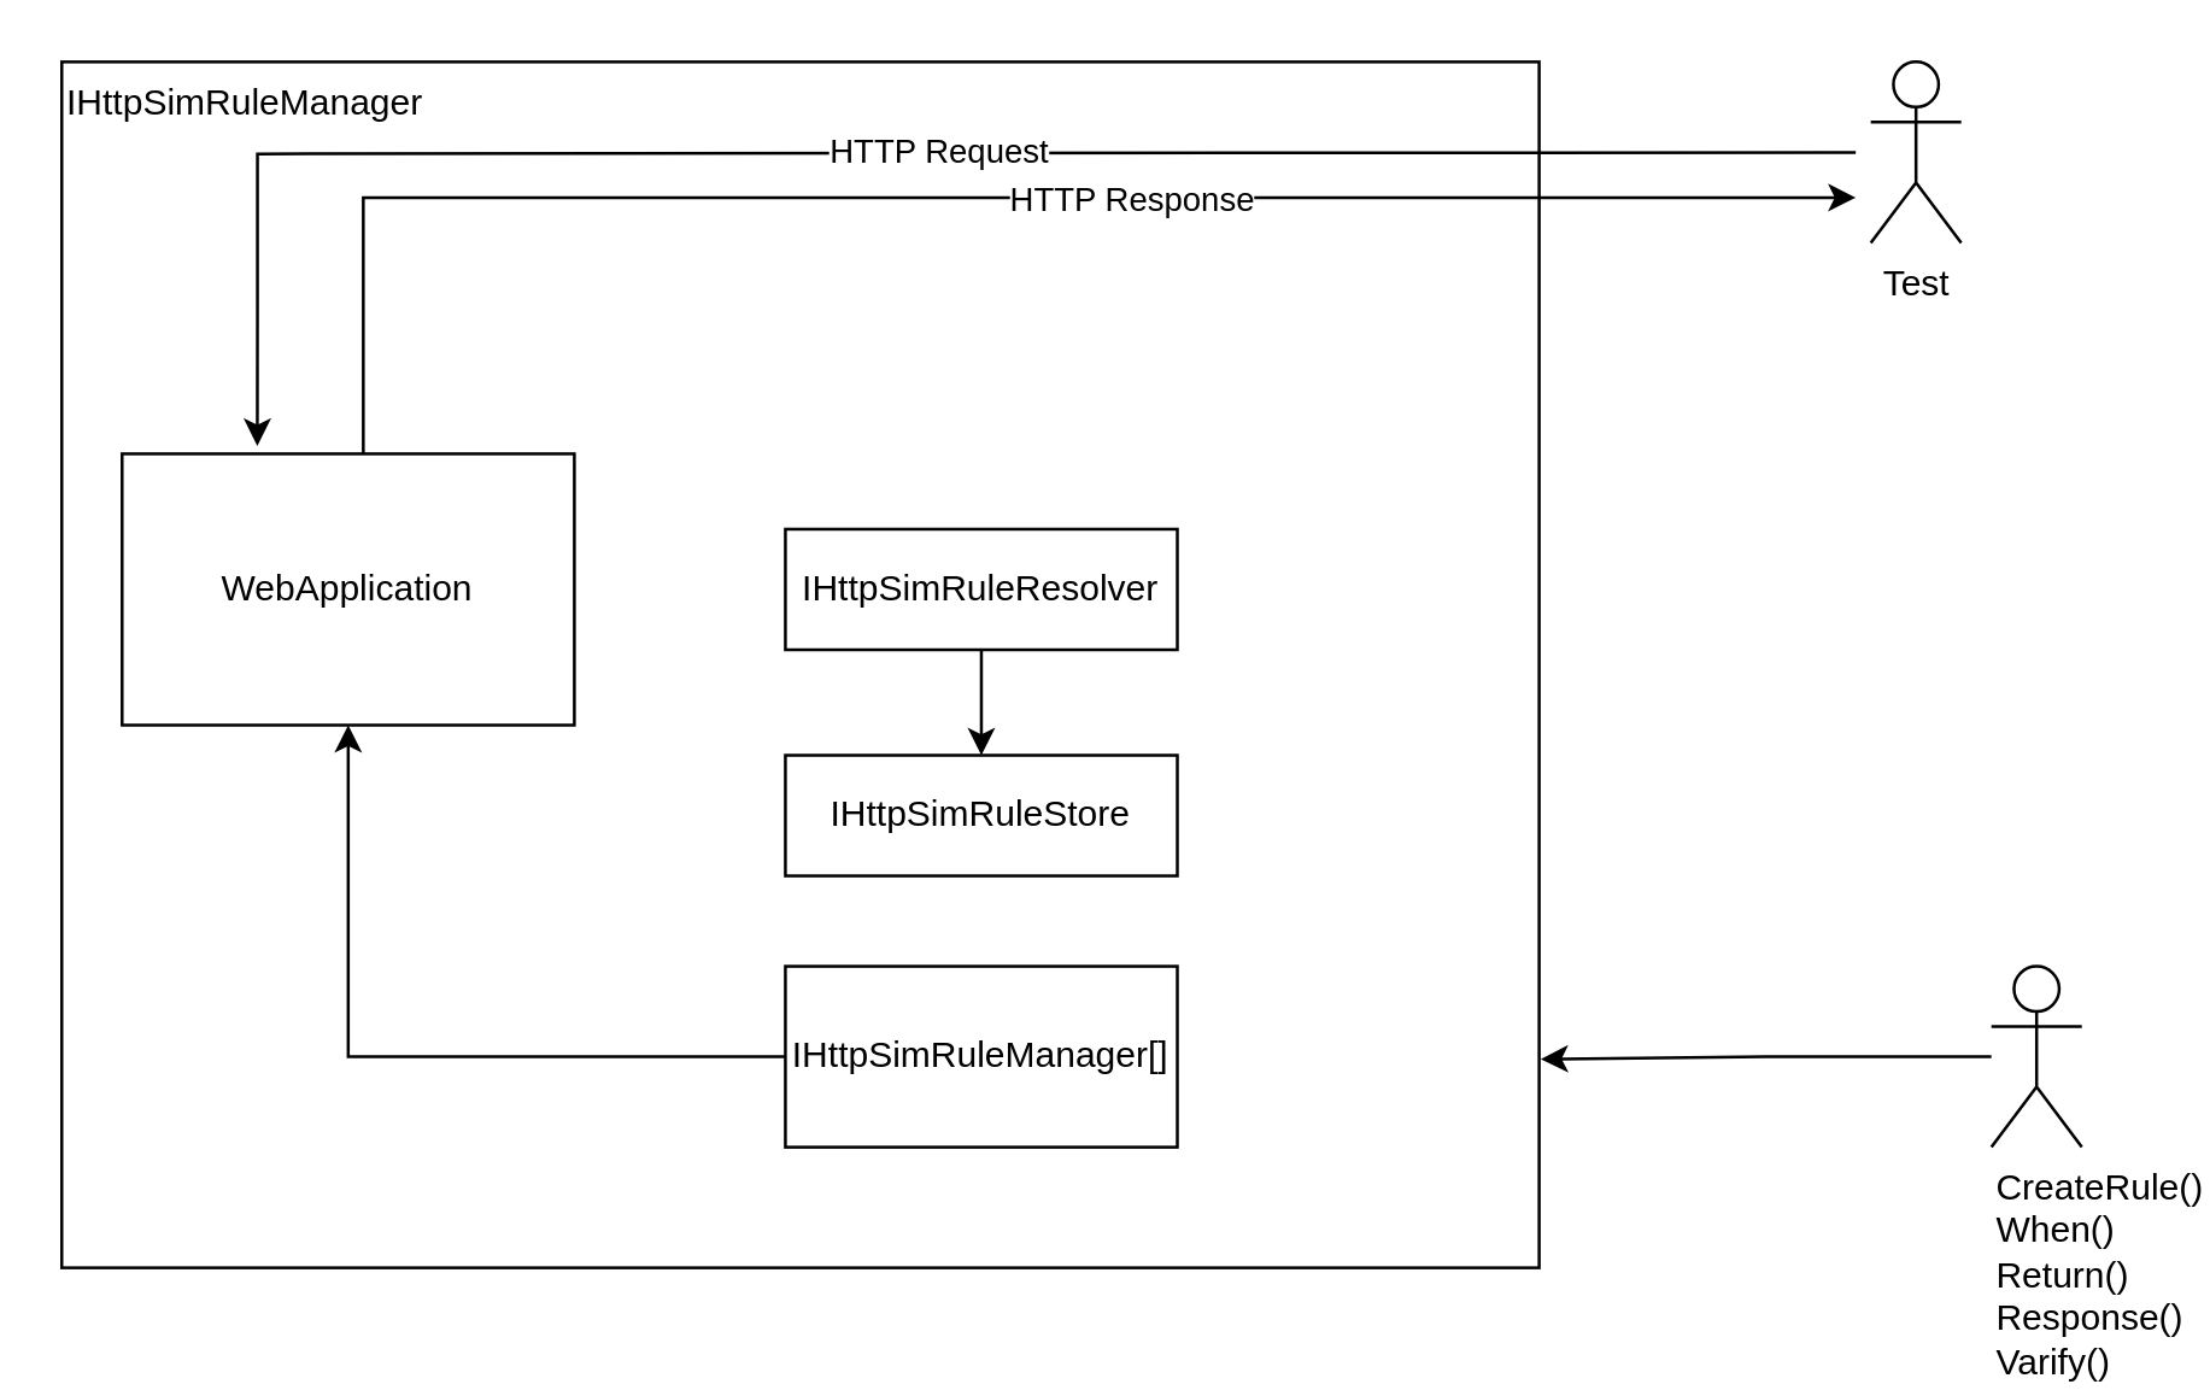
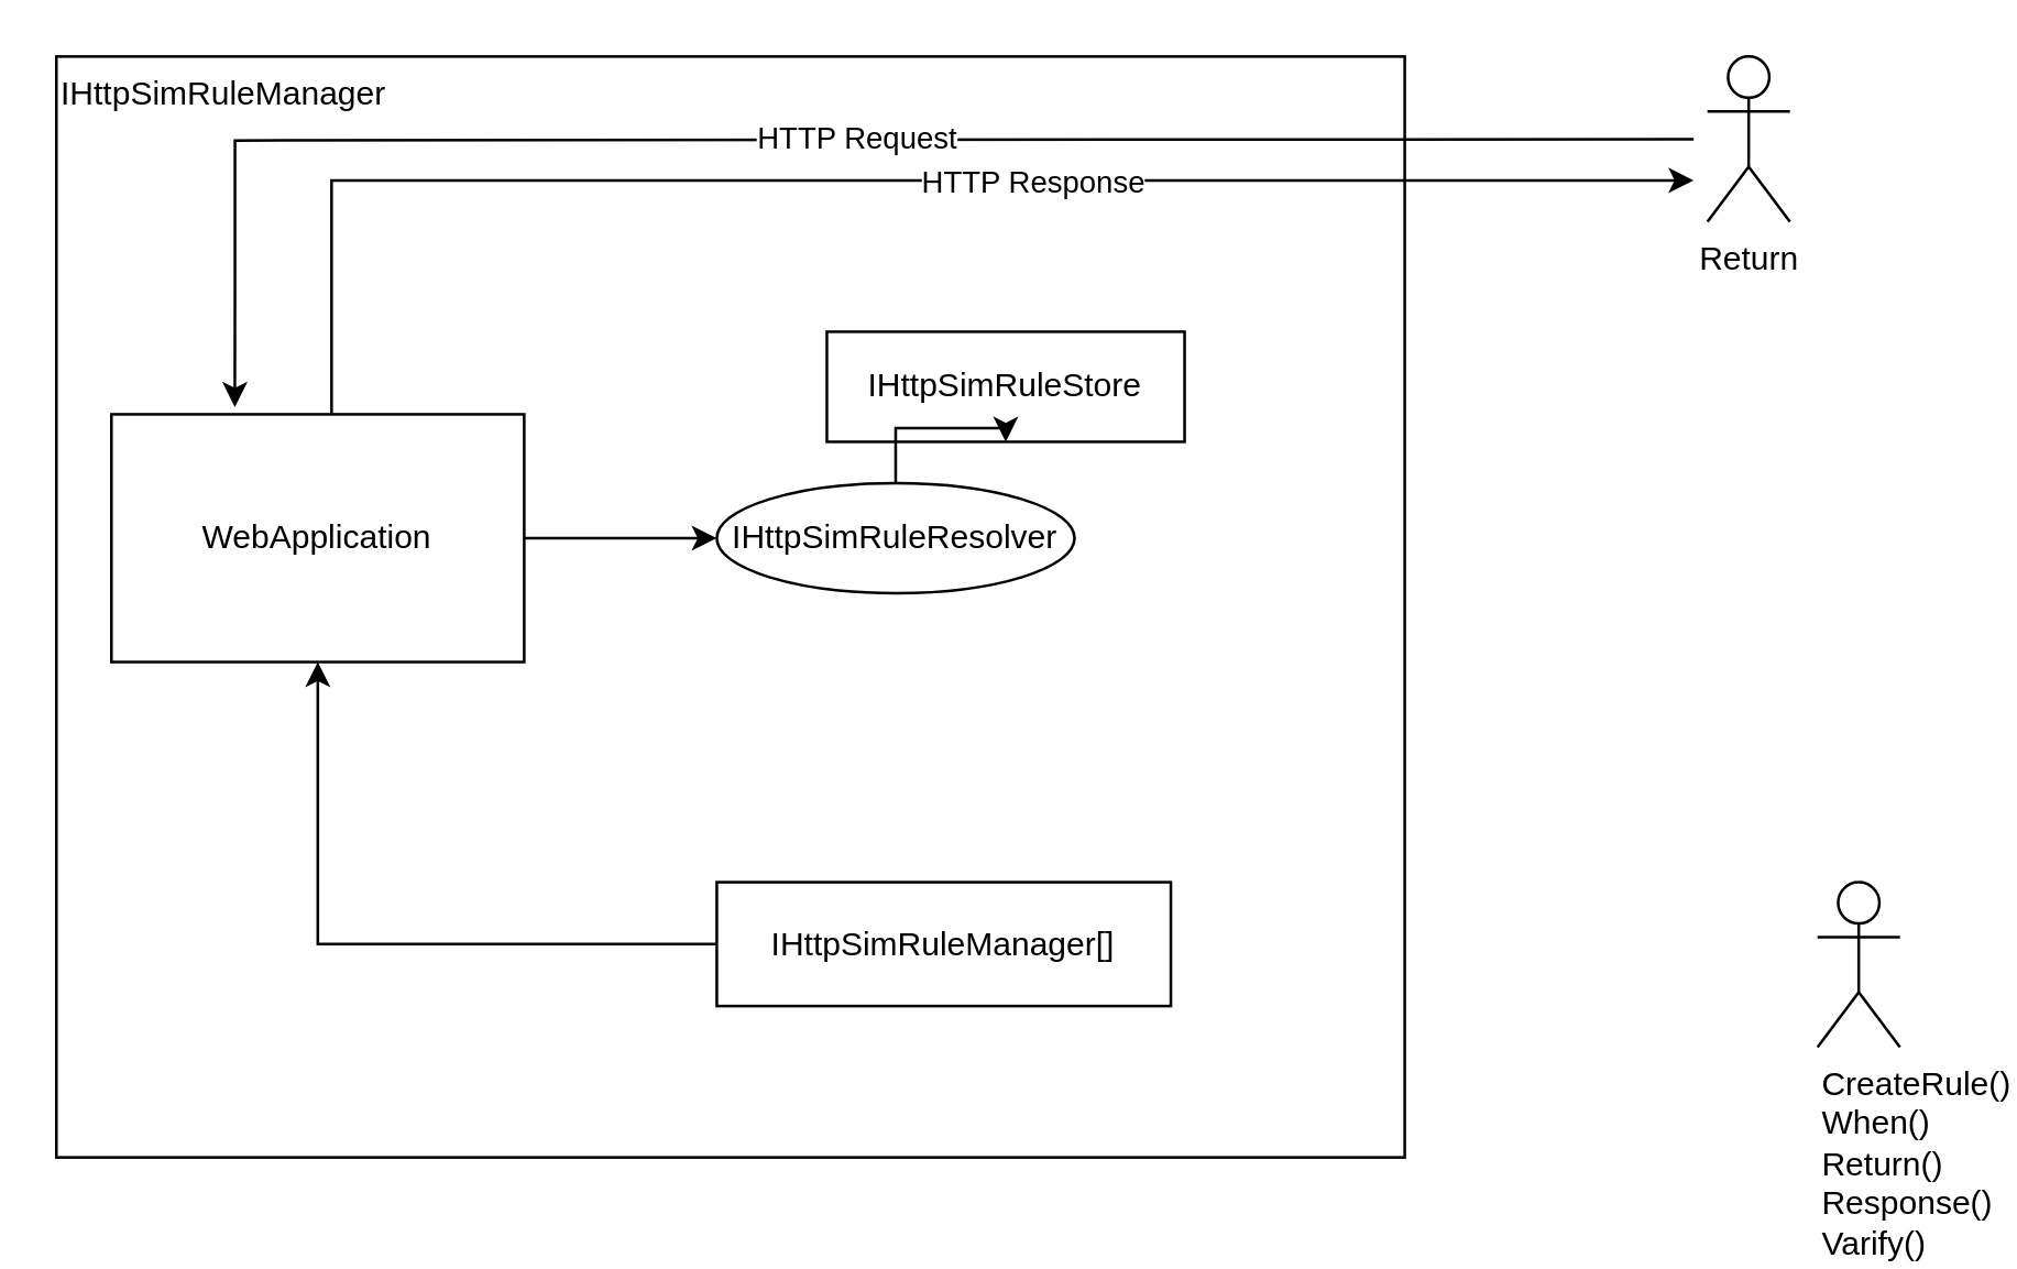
- <mxCell id="16" value="Test" style="shape=umlActor;verticalLabelPosition=bottom;verticalAlign=top;html=1;outlineConnect=0;" vertex="1" parent="1"><mxGeometry x="620" y="20" width="30" height="60" as="geometry" /></mxCell>
+ <mxCell id="16" value="Return" style="shape=umlActor;verticalLabelPosition=bottom;verticalAlign=top;html=1;outlineConnect=0;" vertex="1" parent="1"><mxGeometry x="620" y="20" width="30" height="60" as="geometry" /></mxCell>
+ <mxCell id="3" style="edgeStyle=orthogonalEdgeStyle;rounded=0;orthogonalLoop=1;jettySize=auto;html=1;entryX=0;entryY=0.5;entryDx=0;entryDy=0;" edge="1" parent="1" source="6" target="9"><mxGeometry relative="1" as="geometry" /></mxCell>
- <mxCell id="9" value="IHttpSimRuleResolver" style="rounded=0;whiteSpace=wrap;html=1;" vertex="1" parent="1"><mxGeometry x="260" y="175" width="130" height="40" as="geometry" /></mxCell>
+ <mxCell id="9" value="IHttpSimRuleResolver" style="ellipse;whiteSpace=wrap;html=1;" vertex="1" parent="1"><mxGeometry x="260" y="175" width="130" height="40" as="geometry" /></mxCell>
- <mxCell id="7" value="IHttpSimRuleStore" style="rounded=0;whiteSpace=wrap;html=1;" vertex="1" parent="1"><mxGeometry x="260" y="250" width="130" height="40" as="geometry" /></mxCell>
+ <mxCell id="7" value="IHttpSimRuleStore" style="rounded=0;whiteSpace=wrap;html=1;" vertex="1" parent="1"><mxGeometry x="300" y="120" width="130" height="40" as="geometry" /></mxCell>
- <mxCell id="11" value="IHttpSimRuleManager[]" style="rounded=0;whiteSpace=wrap;html=1;" vertex="1" parent="1"><mxGeometry x="260" y="320" width="130" height="60" as="geometry" /></mxCell>
+ <mxCell id="11" value="IHttpSimRuleManager[]" style="rounded=0;whiteSpace=wrap;html=1;" vertex="1" parent="1"><mxGeometry x="260" y="320" width="165" height="45" as="geometry" /></mxCell>
- <mxCell id="12" style="edgeStyle=orthogonalEdgeStyle;rounded=0;orthogonalLoop=1;jettySize=auto;html=1;entryX=1.001;entryY=0.827;entryDx=0;entryDy=0;entryPerimeter=0;" edge="1" parent="1" source="13" target="2"><mxGeometry relative="1" as="geometry" /></mxCell>
